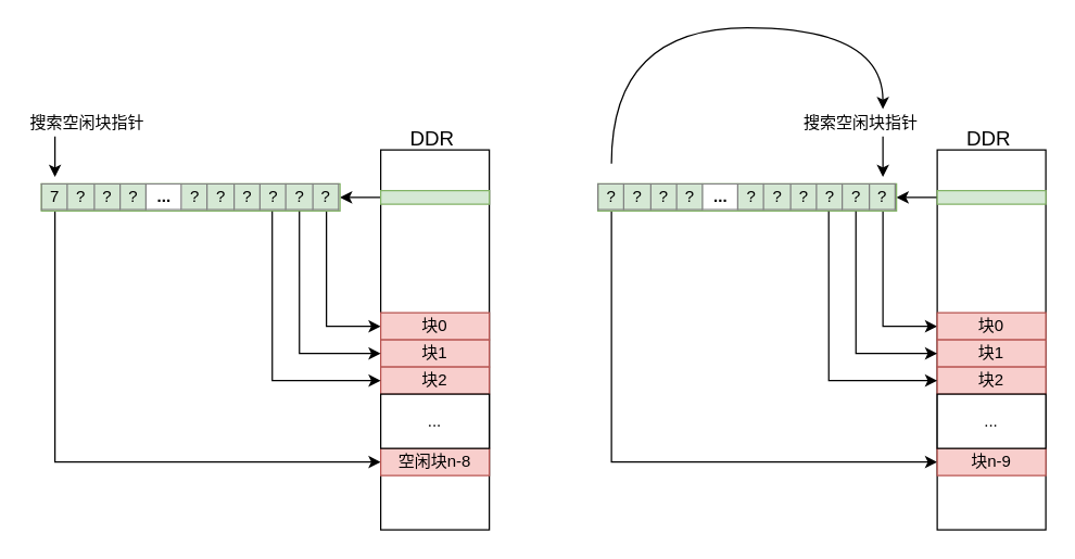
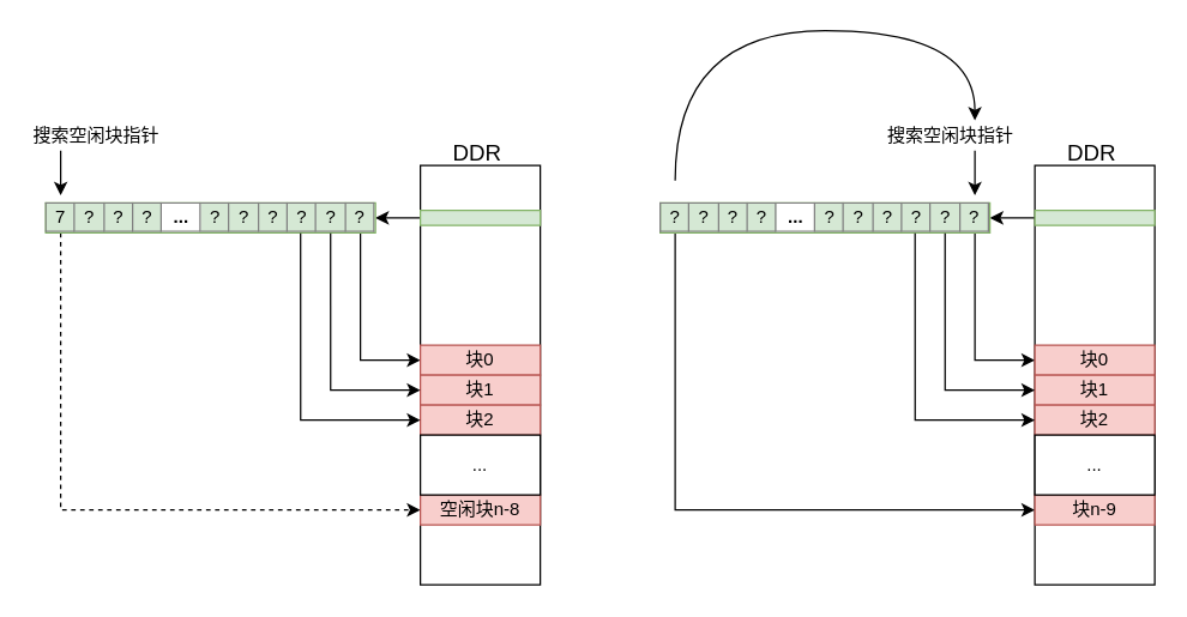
- <mxCell id="7" style="edgeStyle=orthogonalEdgeStyle;rounded=0;orthogonalLoop=1;jettySize=auto;html=1;entryX=0;entryY=0.5;entryDx=0;entryDy=0;" edge="1" parent="1" source="8" target="12"><mxGeometry relative="1" as="geometry"><mxPoint x="170" y="320" as="targetPoint" /><Array as="points"><mxPoint x="40" y="340" /></Array></mxGeometry></mxCell>
+ <mxCell id="7" style="edgeStyle=orthogonalEdgeStyle;rounded=0;orthogonalLoop=1;jettySize=auto;html=1;entryX=0;entryY=0.5;entryDx=0;entryDy=0;dashed=1;" edge="1" parent="1" source="8" target="12"><mxGeometry relative="1" as="geometry"><mxPoint x="170" y="320" as="targetPoint" /><Array as="points"><mxPoint x="40" y="340" /></Array></mxGeometry></mxCell>
